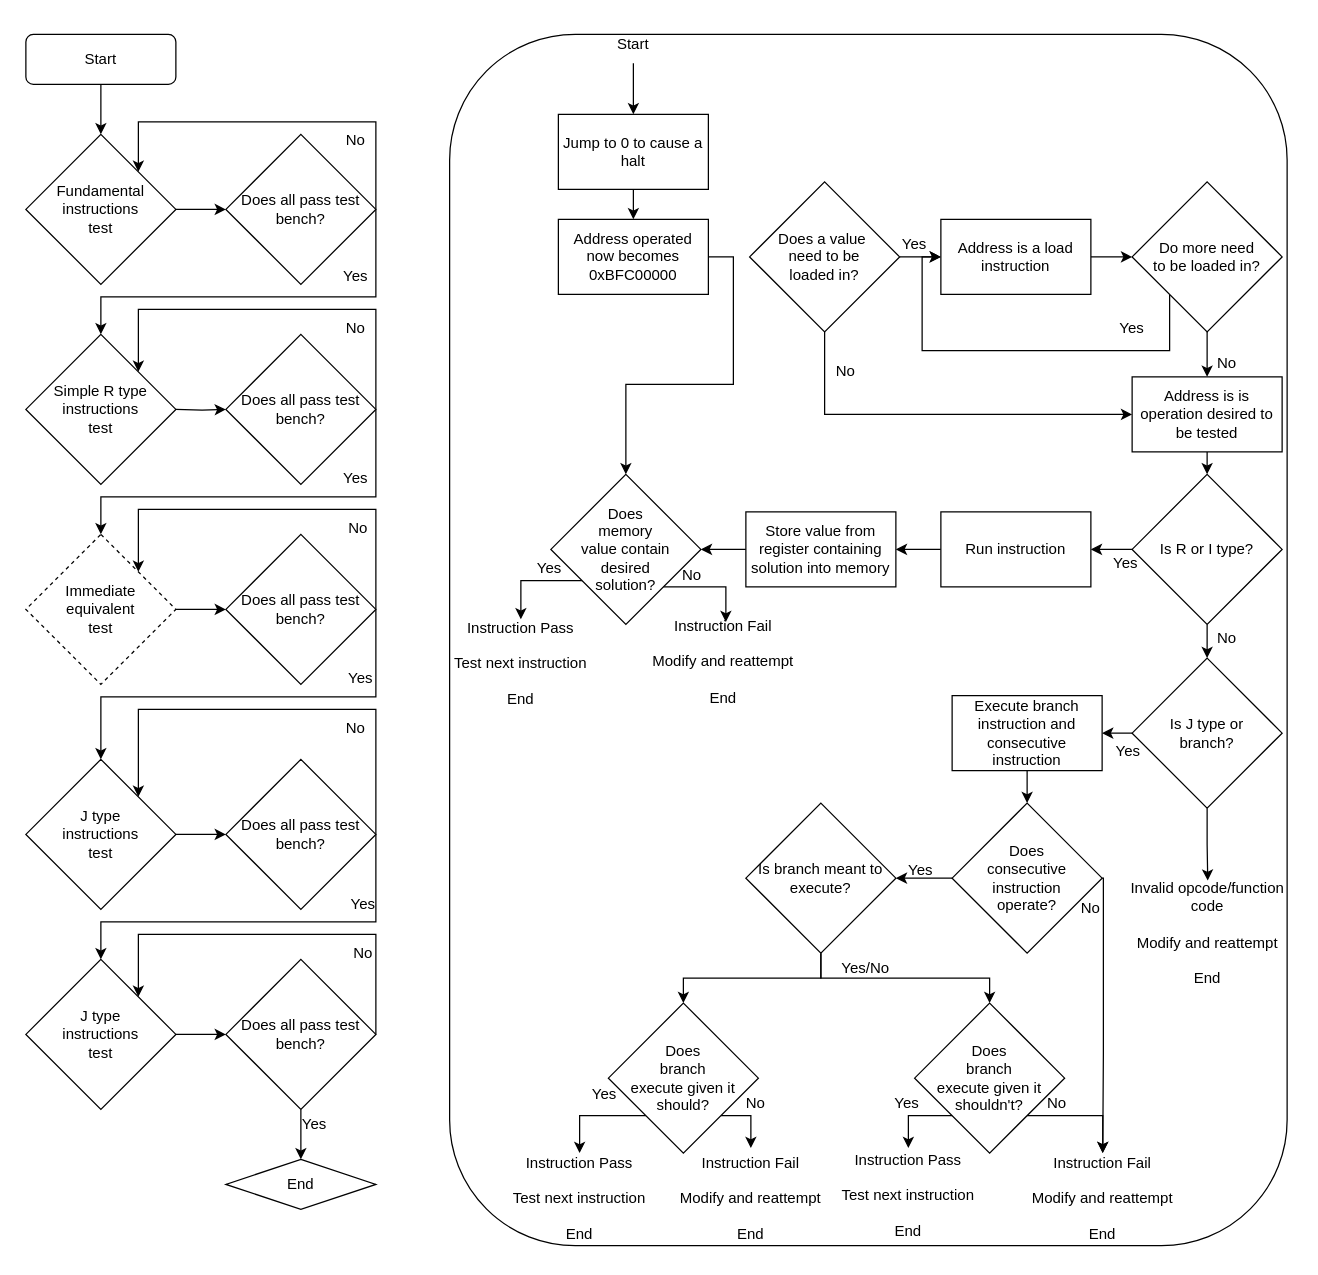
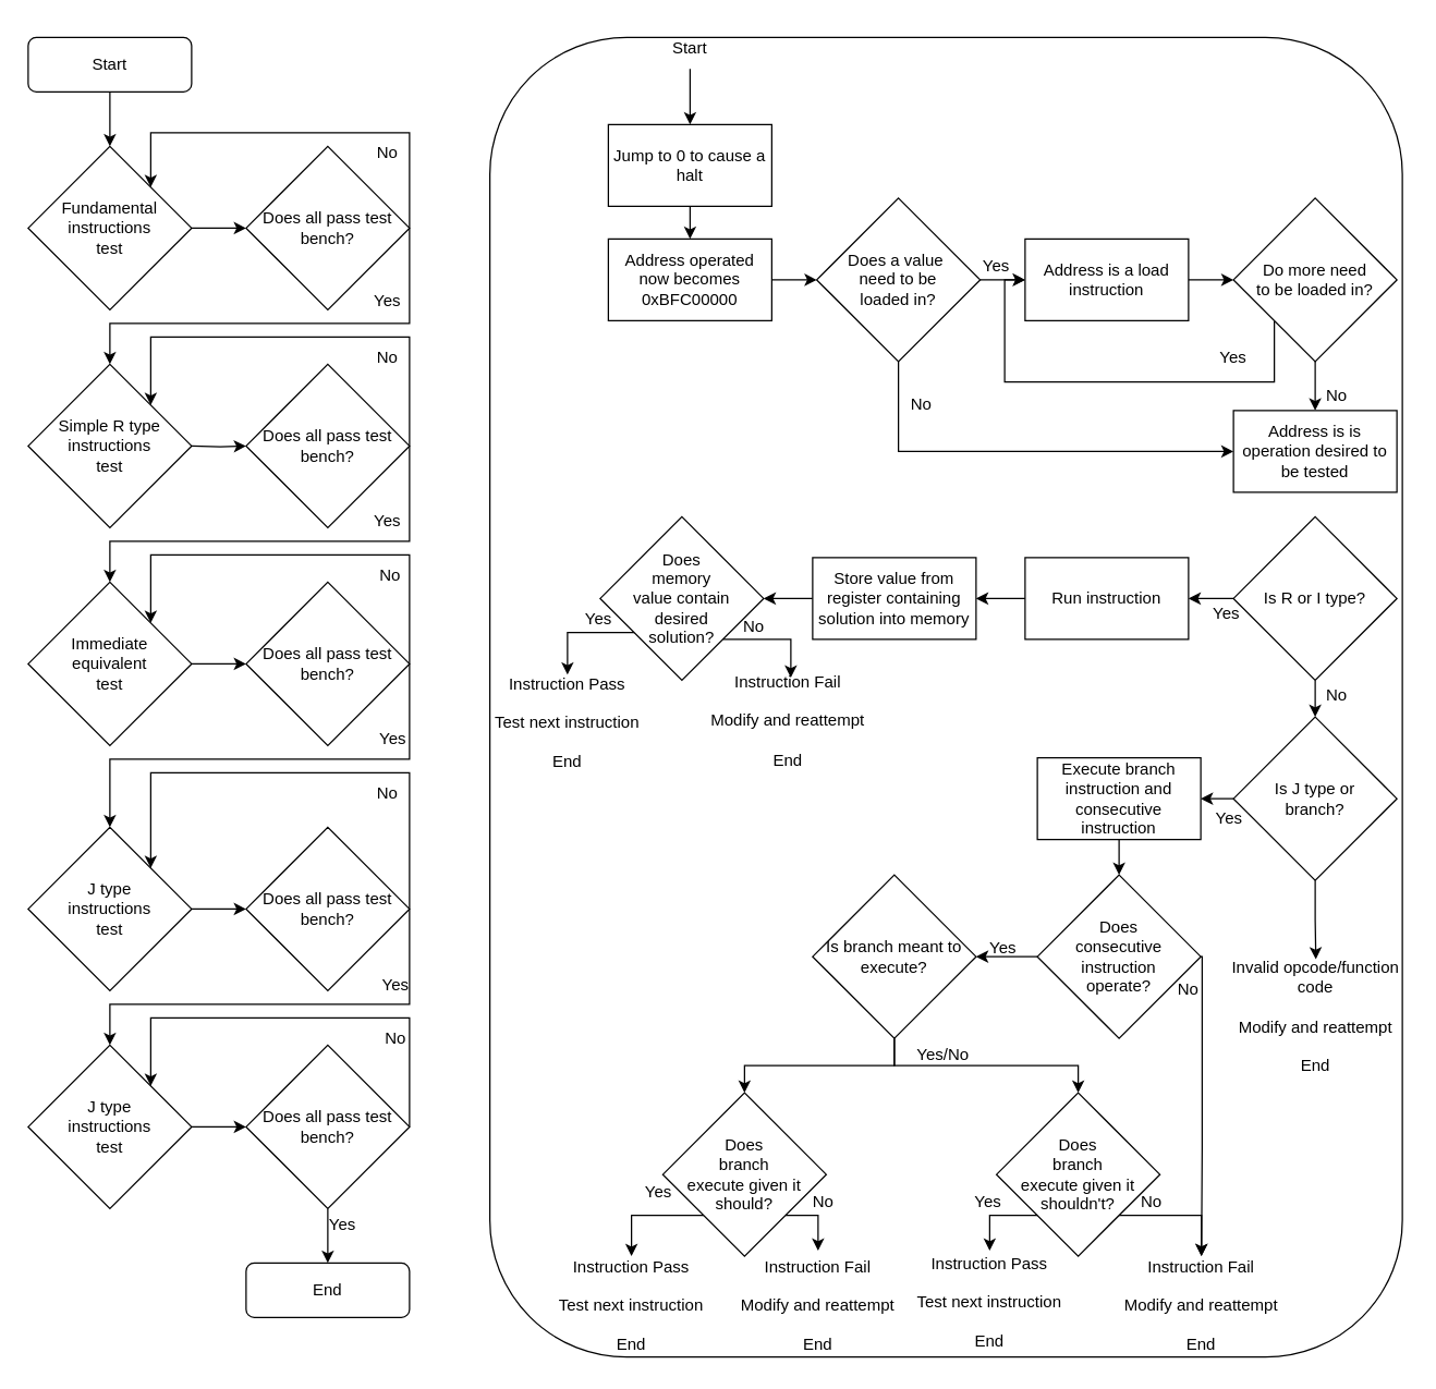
- <mxCell id="65" style="edgeStyle=orthogonalEdgeStyle;rounded=0;orthogonalLoop=1;jettySize=auto;html=1;exitX=1;exitY=0.5;exitDx=0;exitDy=0;" edge="1" parent="1" source="66" target="85"><mxGeometry relative="1" as="geometry" /></mxCell>
+ <mxCell id="65" style="edgeStyle=orthogonalEdgeStyle;rounded=0;orthogonalLoop=1;jettySize=auto;html=1;exitX=1;exitY=0.5;exitDx=0;exitDy=0;entryX=0;entryY=0.5;entryDx=0;entryDy=0;" edge="1" parent="1" source="66" target="46"><mxGeometry relative="1" as="geometry" /></mxCell>
- <mxCell id="52" style="edgeStyle=orthogonalEdgeStyle;rounded=0;orthogonalLoop=1;jettySize=auto;html=1;exitX=0.5;exitY=1;exitDx=0;exitDy=0;entryX=0.5;entryY=0;entryDx=0;entryDy=0;" edge="1" parent="1" source="53" target="51"><mxGeometry relative="1" as="geometry" /></mxCell>
- <mxCell id="13" value="Immediate&lt;br&gt;equivalent&lt;br&gt;test" style="rhombus;whiteSpace=wrap;html=1;dashed=1;" parent="1" vertex="1"><mxGeometry x="20" y="427" width="120" height="120" as="geometry" /></mxCell>
+ <mxCell id="13" value="Immediate&lt;br&gt;equivalent&lt;br&gt;test" style="rhombus;whiteSpace=wrap;html=1;" parent="1" vertex="1"><mxGeometry x="20" y="427" width="120" height="120" as="geometry" /></mxCell>
- <mxCell id="7" value="End" style="rhombus;whiteSpace=wrap;html=1;" parent="1" vertex="1"><mxGeometry x="180" y="927" width="120" height="40" as="geometry" /></mxCell>
+ <mxCell id="7" value="End" style="rounded=1;whiteSpace=wrap;html=1;" parent="1" vertex="1"><mxGeometry x="180" y="927" width="120" height="40" as="geometry" /></mxCell>
